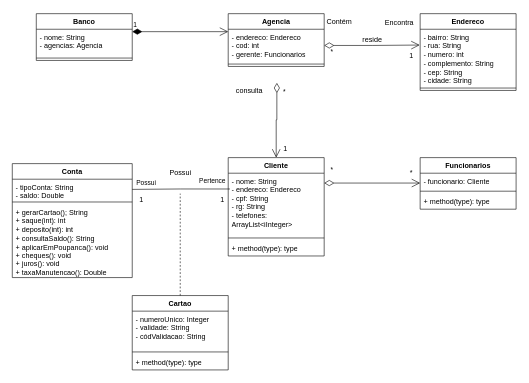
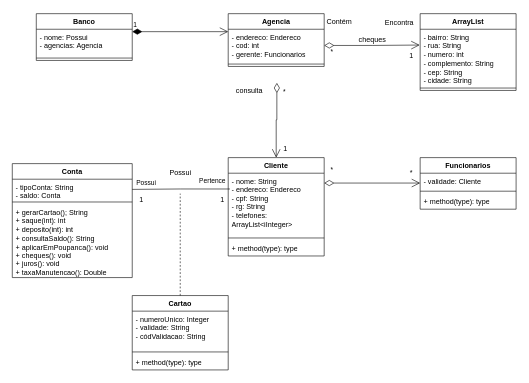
- <mxCell id="8" value="Endereco" style="swimlane;fontStyle=1;align=center;verticalAlign=top;childLayout=stackLayout;horizontal=1;startSize=26;horizontalStack=0;resizeParent=1;resizeParentMax=0;resizeLast=0;collapsible=1;marginBottom=0;whiteSpace=wrap;html=1;" vertex="1" parent="1"><mxGeometry x="700" y="22" width="160" height="128" as="geometry" /></mxCell>
+ <mxCell id="8" value="ArrayList" style="swimlane;fontStyle=1;align=center;verticalAlign=top;childLayout=stackLayout;horizontal=1;startSize=26;horizontalStack=0;resizeParent=1;resizeParentMax=0;resizeLast=0;collapsible=1;marginBottom=0;whiteSpace=wrap;html=1;" vertex="1" parent="1"><mxGeometry x="700" y="22" width="160" height="128" as="geometry" /></mxCell>
- <mxCell id="12" value="reside" style="text;html=1;align=center;verticalAlign=middle;resizable=0;points=[];autosize=1;strokeColor=none;fillColor=none;" vertex="1" parent="1"><mxGeometry x="590" y="50" width="60" height="30" as="geometry" /></mxCell>
+ <mxCell id="12" value="cheques" style="text;html=1;align=center;verticalAlign=middle;resizable=0;points=[];autosize=1;strokeColor=none;fillColor=none;" vertex="1" parent="1"><mxGeometry x="590" y="50" width="60" height="30" as="geometry" /></mxCell>
- <mxCell id="3" value="- nome: String&lt;div&gt;- agencias: Agencia&lt;/div&gt;" style="text;strokeColor=none;fillColor=none;align=left;verticalAlign=top;spacingLeft=4;spacingRight=4;overflow=hidden;rotatable=0;points=[[0,0.5],[1,0.5]];portConstraint=eastwest;whiteSpace=wrap;html=1;" parent="2" vertex="1"><mxGeometry y="26" width="160" height="44" as="geometry" /></mxCell>
+ <mxCell id="3" value="- nome: Possui&lt;div&gt;- agencias: Agencia&lt;/div&gt;" style="text;strokeColor=none;fillColor=none;align=left;verticalAlign=top;spacingLeft=4;spacingRight=4;overflow=hidden;rotatable=0;points=[[0,0.5],[1,0.5]];portConstraint=eastwest;whiteSpace=wrap;html=1;" parent="2" vertex="1"><mxGeometry y="26" width="160" height="44" as="geometry" /></mxCell>
- <mxCell id="28" value="- funcionario: Cliente" style="text;strokeColor=none;fillColor=none;align=left;verticalAlign=top;spacingLeft=4;spacingRight=4;overflow=hidden;rotatable=0;points=[[0,0.5],[1,0.5]];portConstraint=eastwest;whiteSpace=wrap;html=1;" vertex="1" parent="27"><mxGeometry y="26" width="160" height="26" as="geometry" /></mxCell>
+ <mxCell id="28" value="- validade: Cliente" style="text;strokeColor=none;fillColor=none;align=left;verticalAlign=top;spacingLeft=4;spacingRight=4;overflow=hidden;rotatable=0;points=[[0,0.5],[1,0.5]];portConstraint=eastwest;whiteSpace=wrap;html=1;" vertex="1" parent="27"><mxGeometry y="26" width="160" height="26" as="geometry" /></mxCell>
- <mxCell id="17" value="&lt;div&gt;- tipoConta: String&lt;/div&gt;&lt;div&gt;- saldo: Double&lt;/div&gt;" style="text;strokeColor=none;fillColor=none;align=left;verticalAlign=top;spacingLeft=4;spacingRight=4;overflow=hidden;rotatable=0;points=[[0,0.5],[1,0.5]];portConstraint=eastwest;whiteSpace=wrap;html=1;" vertex="1" parent="16"><mxGeometry y="26" width="200" height="34" as="geometry" /></mxCell>
+ <mxCell id="17" value="&lt;div&gt;- tipoConta: String&lt;/div&gt;&lt;div&gt;- saldo: Conta&lt;/div&gt;" style="text;strokeColor=none;fillColor=none;align=left;verticalAlign=top;spacingLeft=4;spacingRight=4;overflow=hidden;rotatable=0;points=[[0,0.5],[1,0.5]];portConstraint=eastwest;whiteSpace=wrap;html=1;" vertex="1" parent="16"><mxGeometry y="26" width="200" height="34" as="geometry" /></mxCell>
